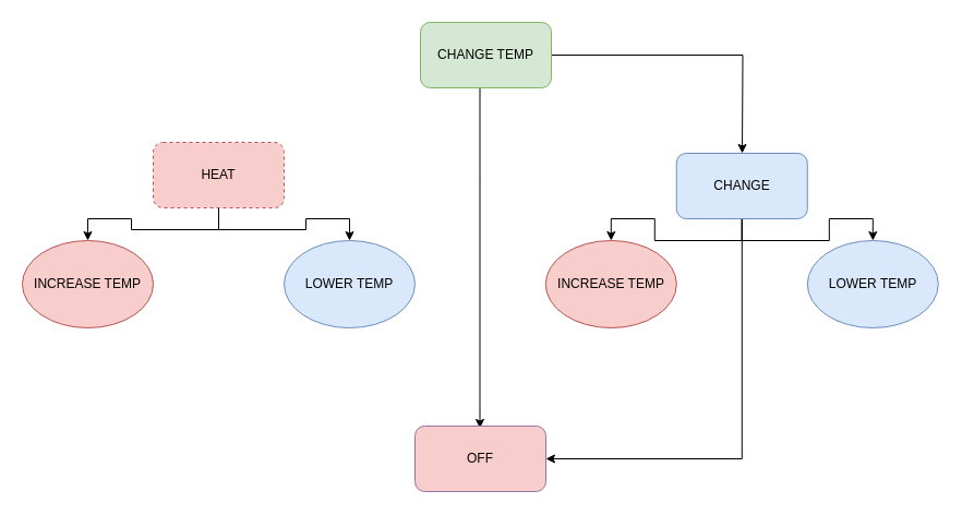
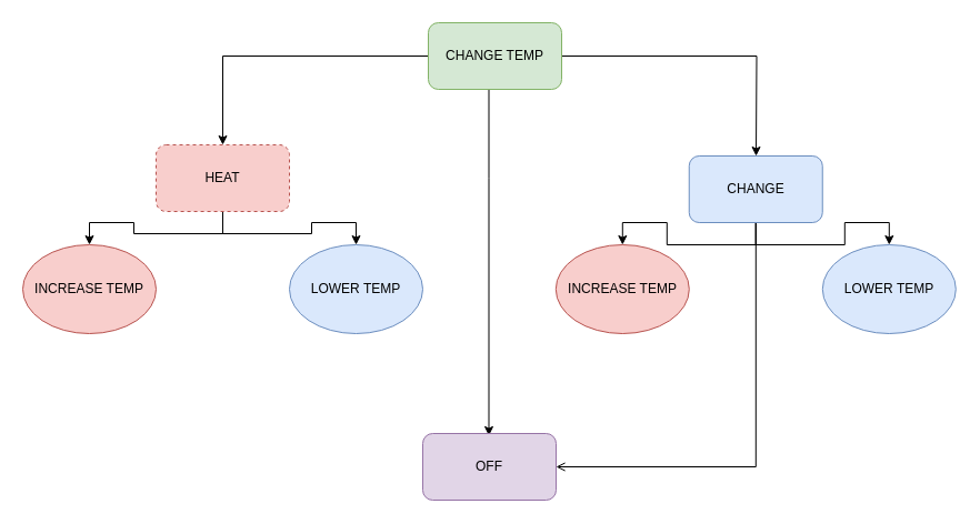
+ <mxCell id="3" style="edgeStyle=orthogonalEdgeStyle;rounded=0;orthogonalLoop=1;jettySize=auto;html=1;" edge="1" parent="1" source="5" target="8"><mxGeometry relative="1" as="geometry" /></mxCell>
- <mxCell id="17" value="OFF" style="rounded=1;whiteSpace=wrap;html=1;fillColor=#f8cecc;strokeColor=#9673a6;" vertex="1" parent="1"><mxGeometry x="380" y="390" width="120" height="60" as="geometry" /></mxCell>
+ <mxCell id="17" value="OFF" style="rounded=1;whiteSpace=wrap;html=1;fillColor=#e1d5e7;strokeColor=#9673a6;" vertex="1" parent="1"><mxGeometry x="380" y="390" width="120" height="60" as="geometry" /></mxCell>
- <mxCell id="11" style="edgeStyle=orthogonalEdgeStyle;rounded=0;orthogonalLoop=1;jettySize=auto;html=1;entryX=1;entryY=0.5;entryDx=0;entryDy=0;" edge="1" parent="1" source="12" target="17"><mxGeometry relative="1" as="geometry"><mxPoint x="679.75" y="420" as="targetPoint" /><Array as="points"><mxPoint x="680" y="420" /></Array></mxGeometry></mxCell>
+ <mxCell id="11" style="edgeStyle=orthogonalEdgeStyle;rounded=0;orthogonalLoop=1;jettySize=auto;html=1;entryX=1;entryY=0.5;entryDx=0;entryDy=0;endArrow=open;" edge="1" parent="1" source="12" target="17"><mxGeometry relative="1" as="geometry"><mxPoint x="679.75" y="420" as="targetPoint" /><Array as="points"><mxPoint x="680" y="420" /></Array></mxGeometry></mxCell>
